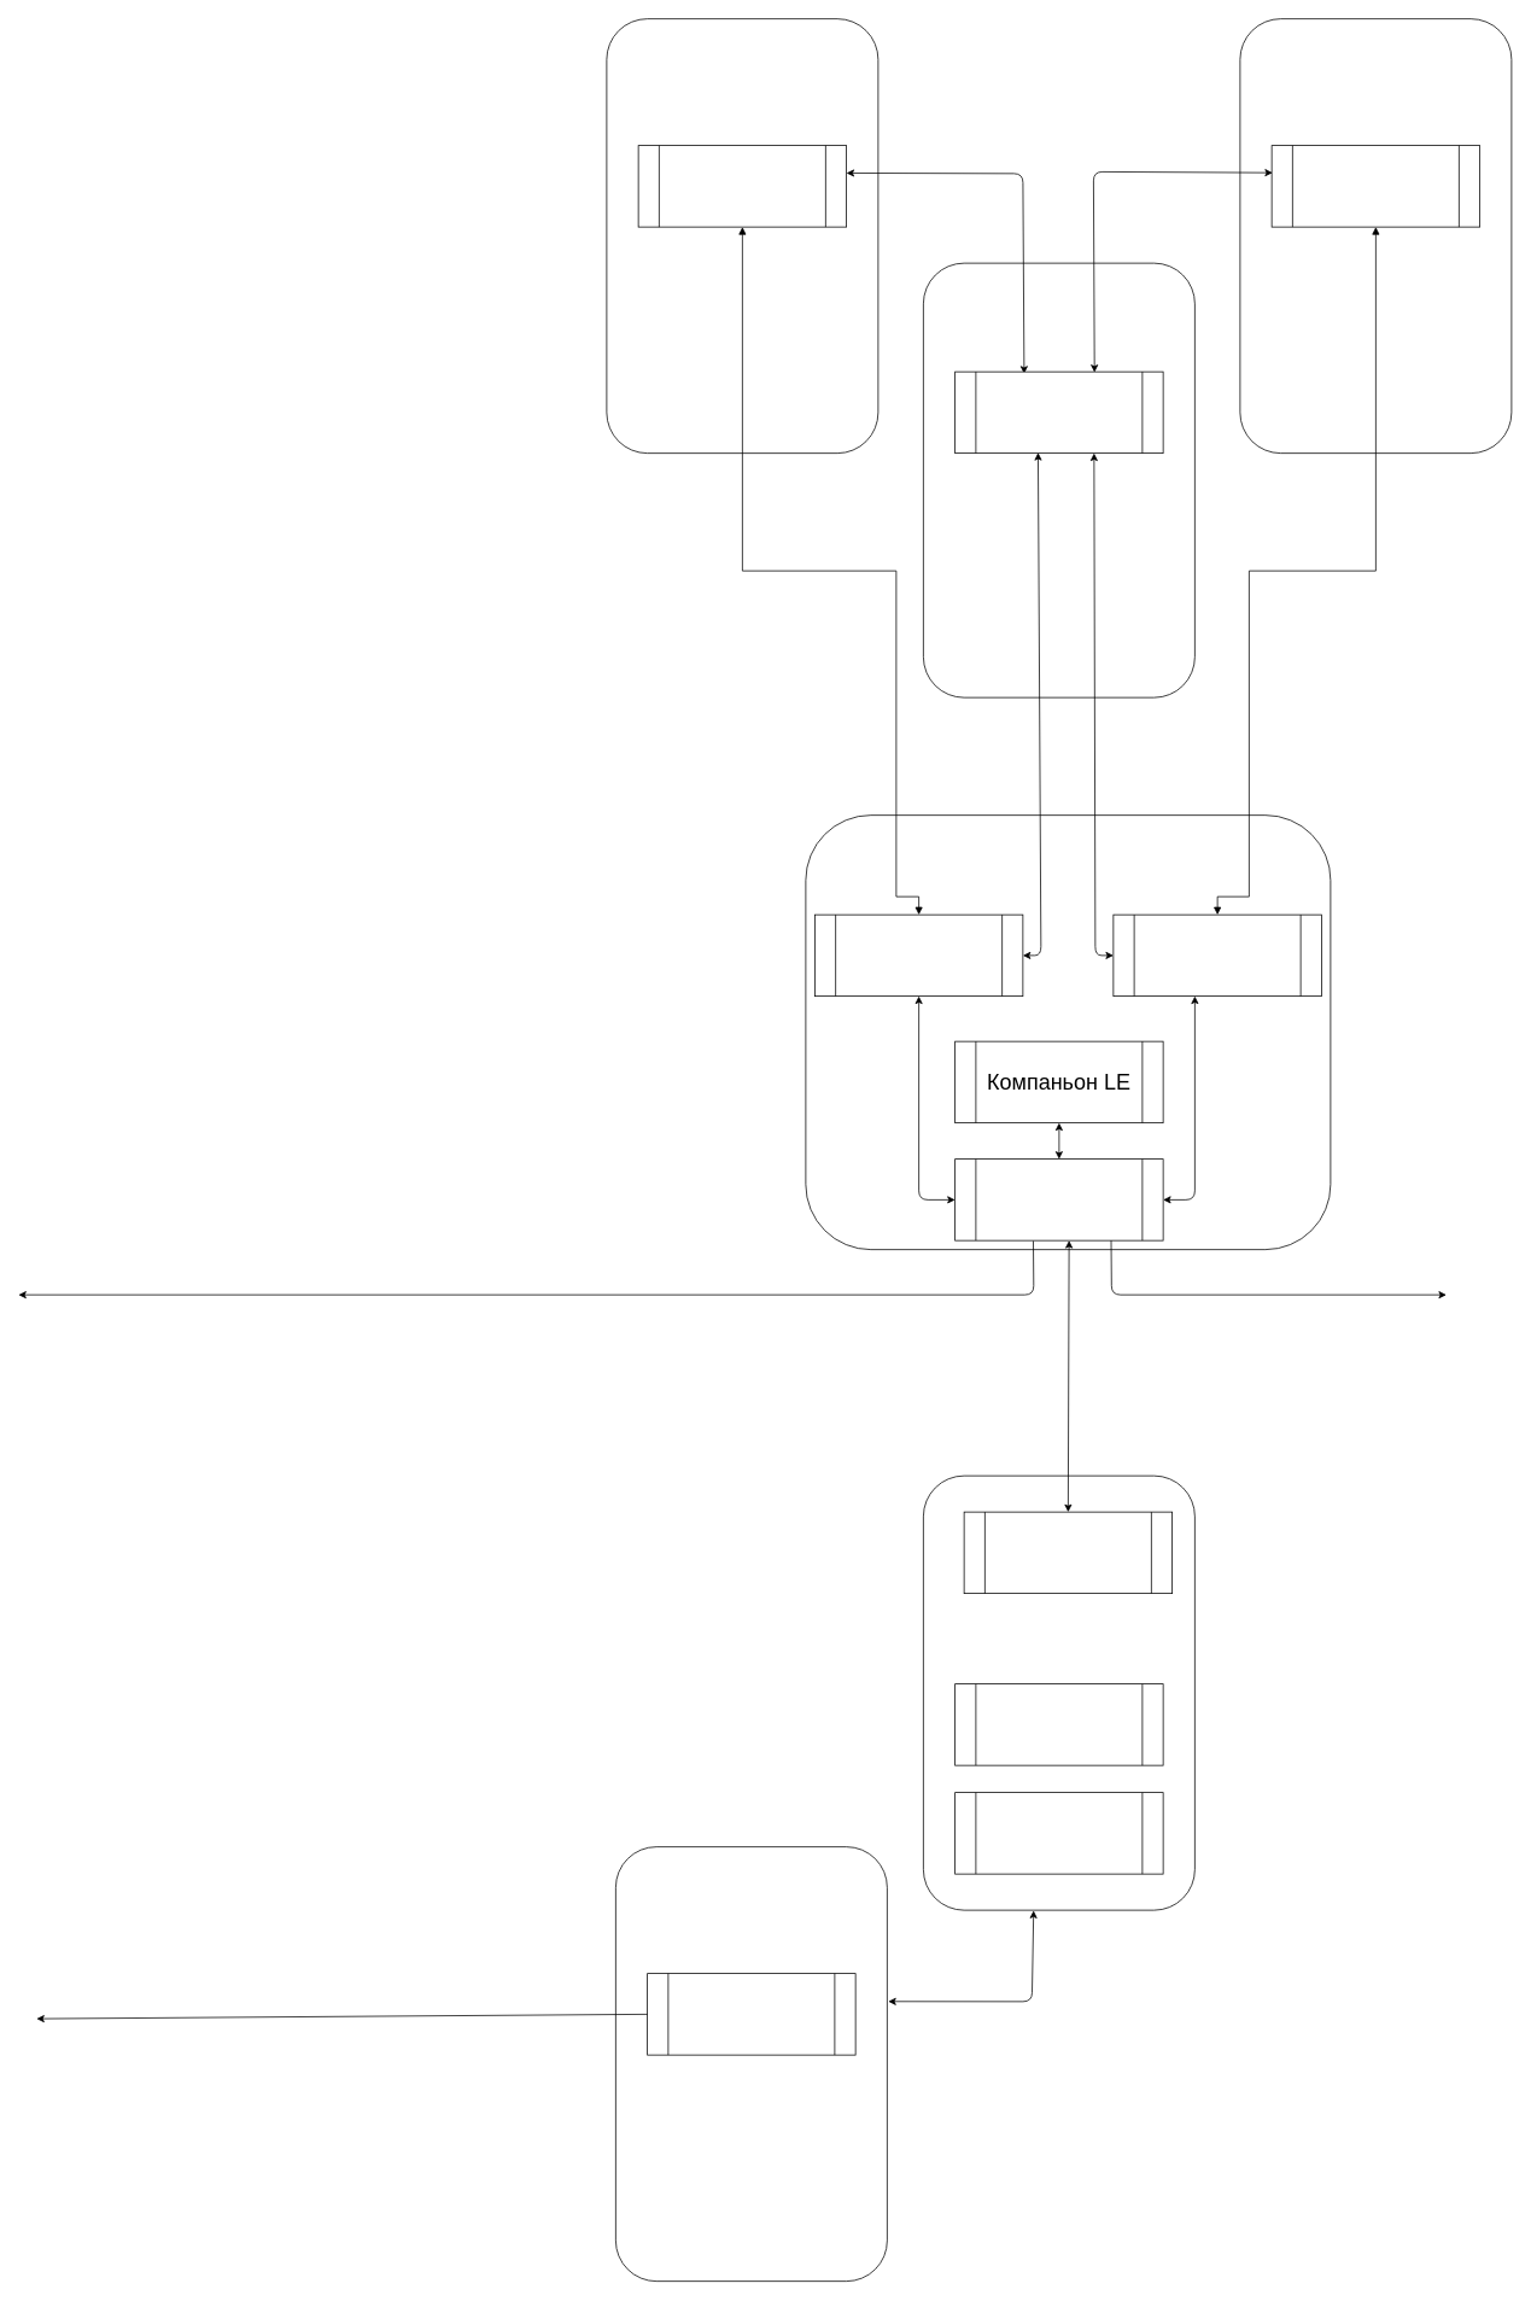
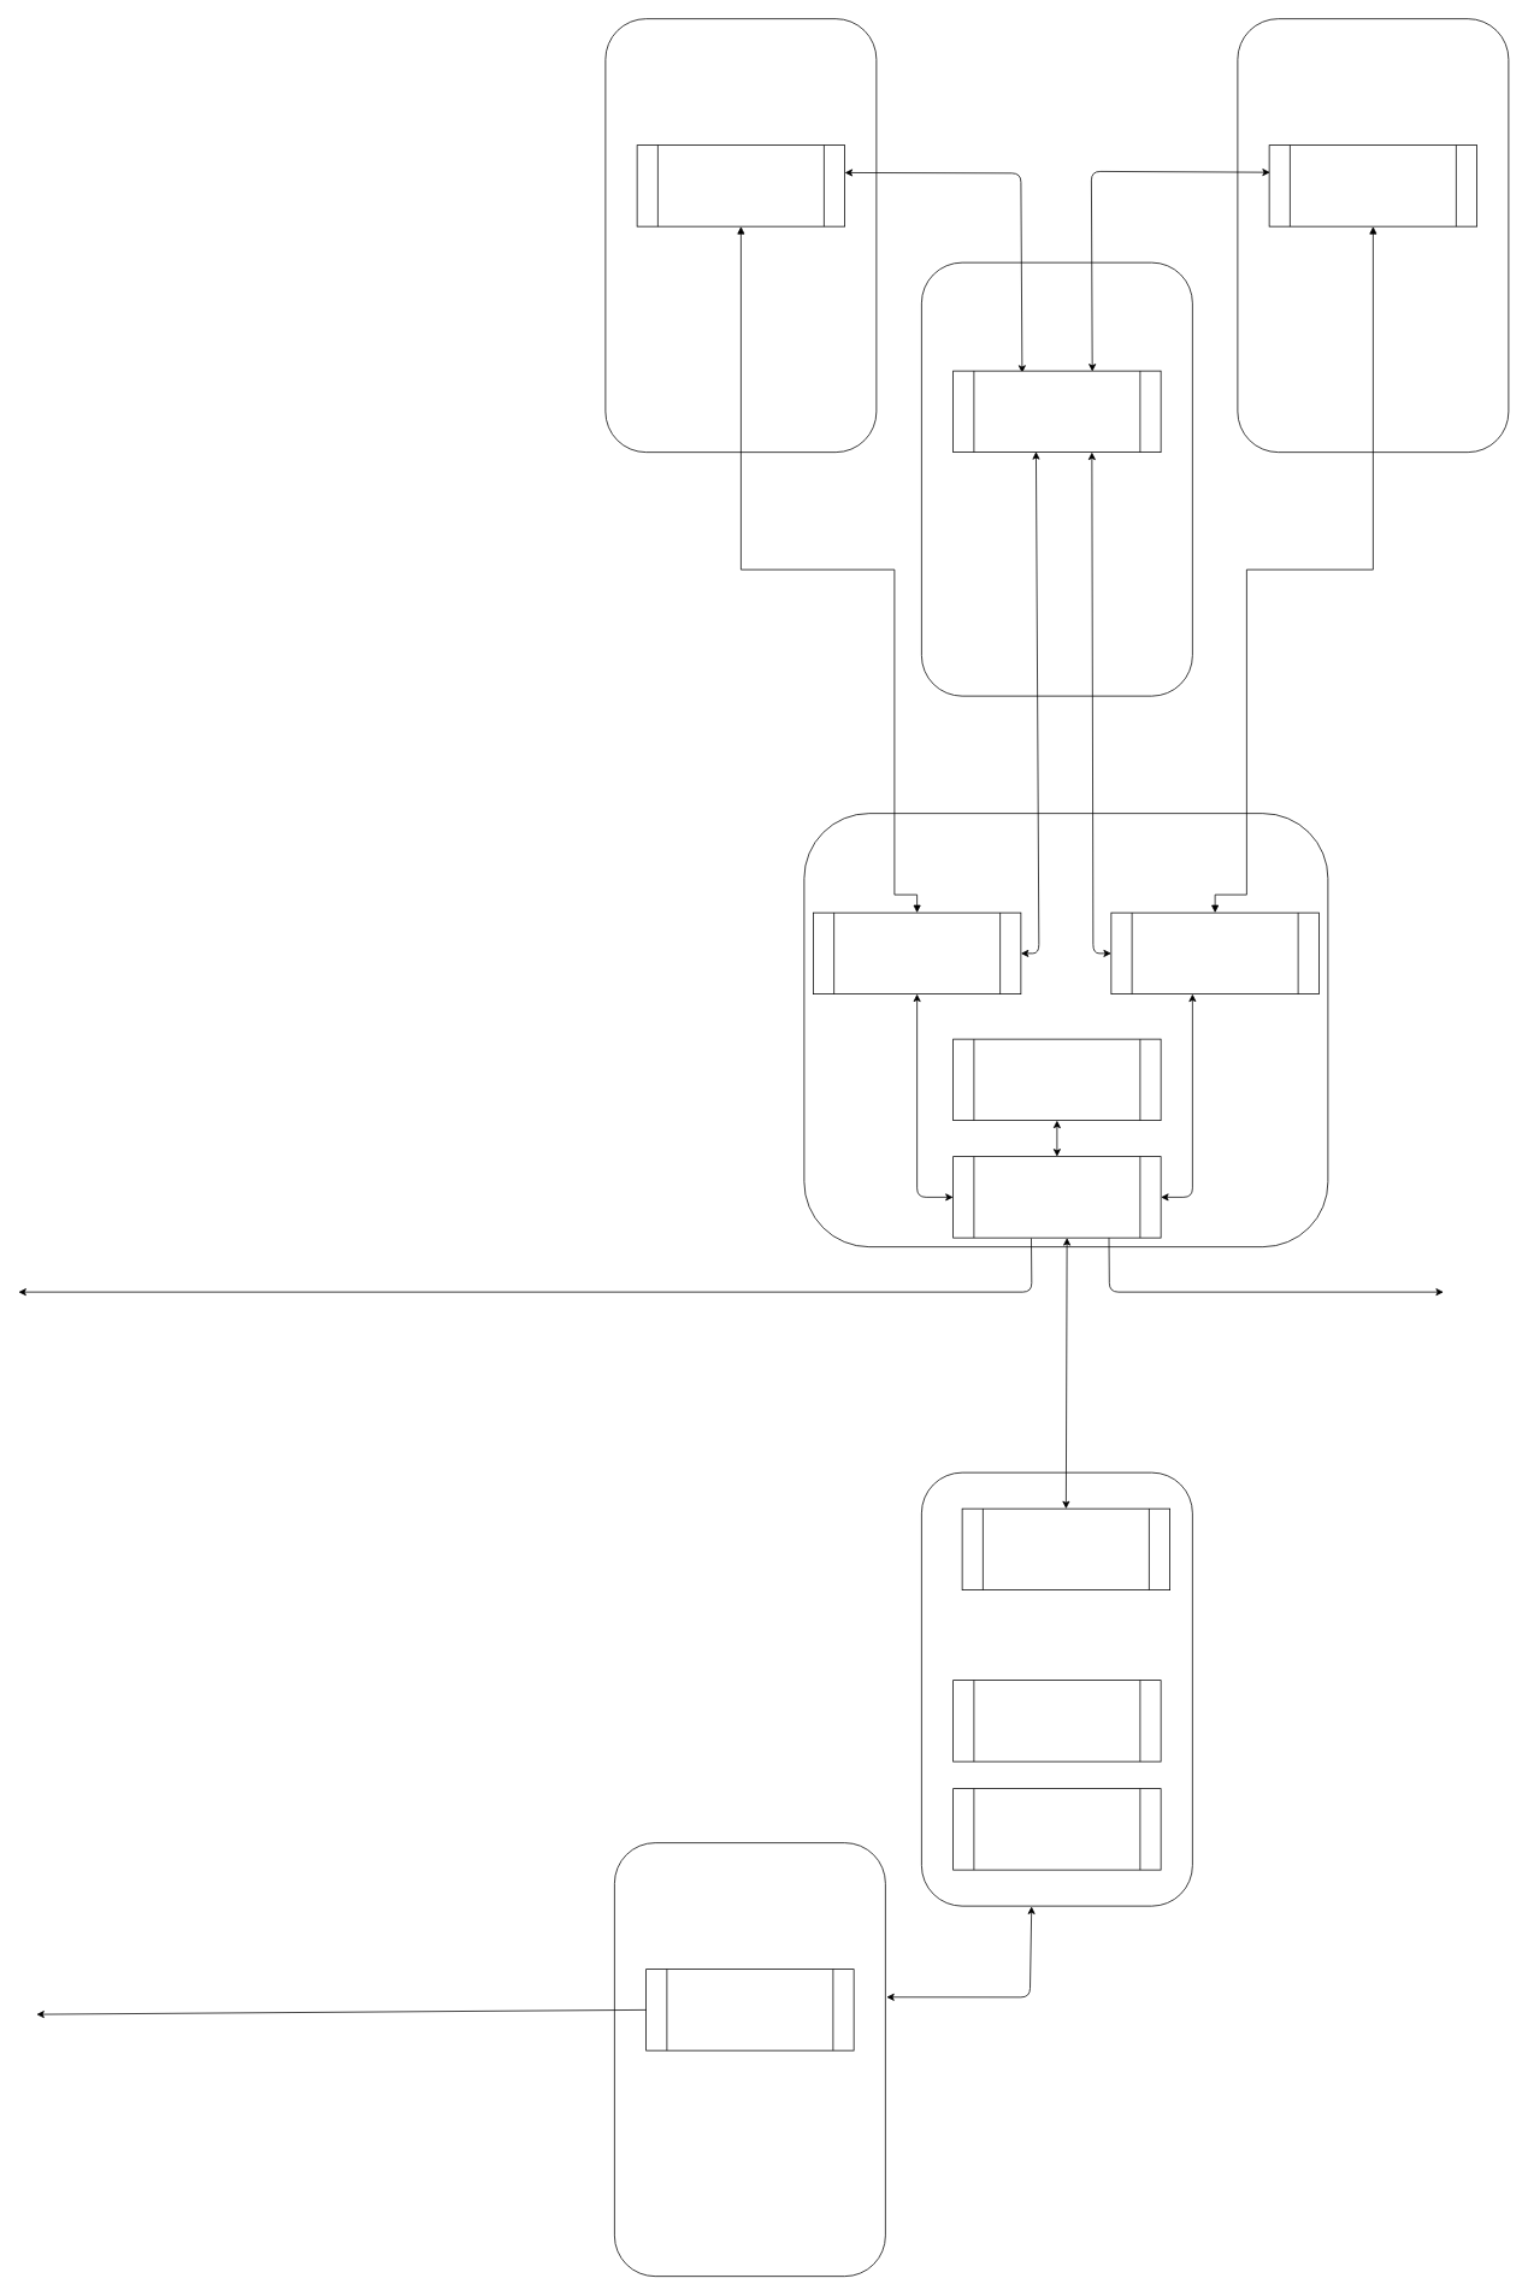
- <mxCell id="22" value="&lt;span style=&quot;font-size: 24px&quot;&gt;Компаньон LE&lt;/span&gt;" style="text;html=1;strokeColor=none;fillColor=none;align=center;verticalAlign=middle;whiteSpace=wrap;rounded=0;" vertex="1" parent="1"><mxGeometry x="1085" y="1175" width="170" height="40" as="geometry" /></mxCell>
